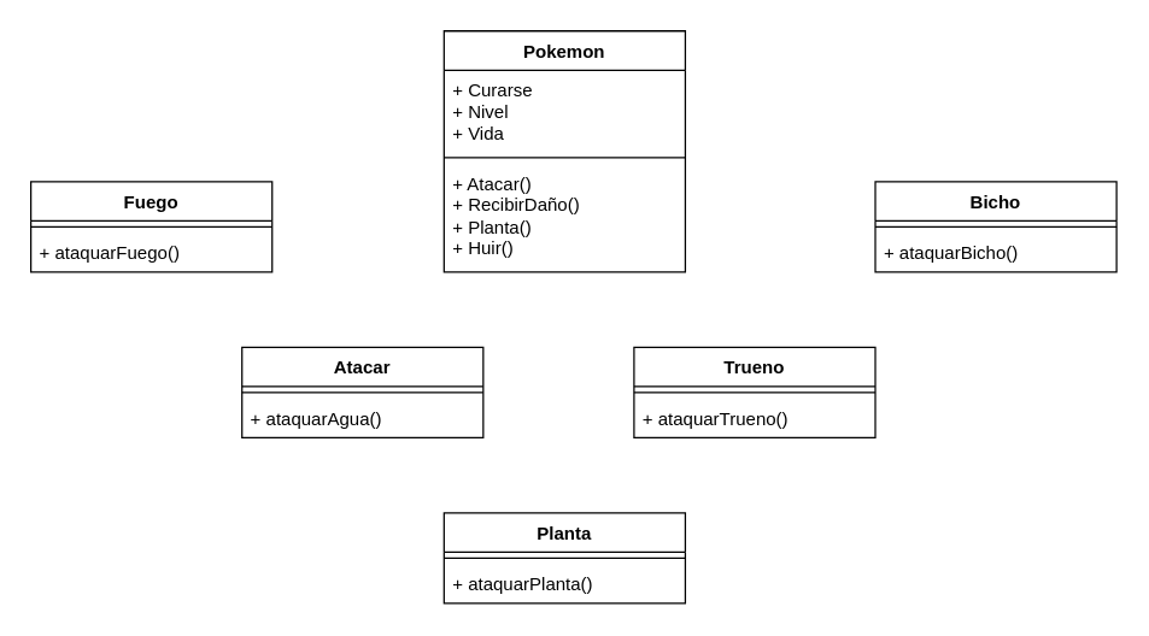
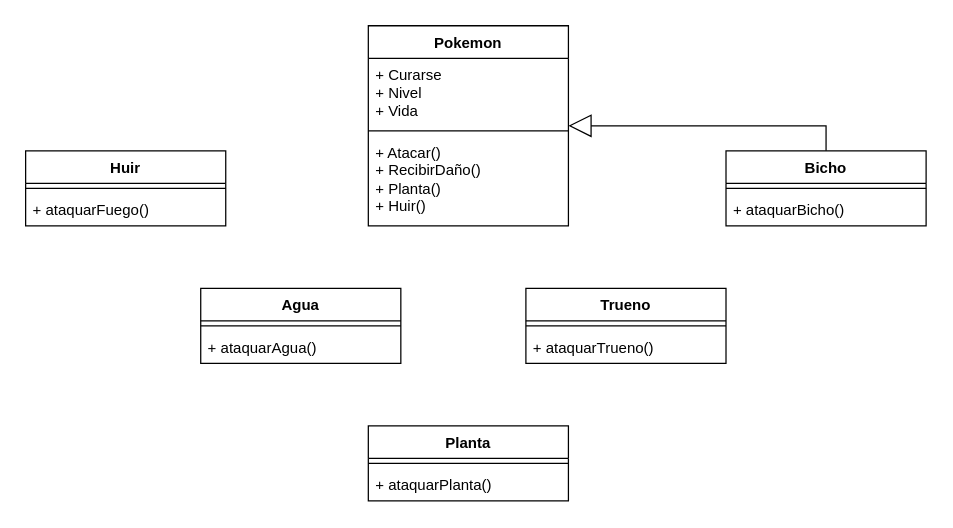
+ <mxCell id="21" value="" style="endArrow=block;endSize=16;endFill=0;html=1;rounded=0;" edge="1" parent="1" source="15" target="2"><mxGeometry width="160" relative="1" as="geometry"><mxPoint x="510" y="240" as="sourcePoint" /><mxPoint x="464" y="154" as="targetPoint" /><Array as="points"><mxPoint x="660" y="100" /></Array></mxGeometry></mxCell>
- <mxCell id="6" value="Fuego" style="swimlane;fontStyle=1;align=center;verticalAlign=top;childLayout=stackLayout;horizontal=1;startSize=26;horizontalStack=0;resizeParent=1;resizeParentMax=0;resizeLast=0;collapsible=1;marginBottom=0;whiteSpace=wrap;html=1;" parent="1" vertex="1"><mxGeometry x="20" y="120" width="160" height="60" as="geometry" /></mxCell>
+ <mxCell id="6" value="Huir" style="swimlane;fontStyle=1;align=center;verticalAlign=top;childLayout=stackLayout;horizontal=1;startSize=26;horizontalStack=0;resizeParent=1;resizeParentMax=0;resizeLast=0;collapsible=1;marginBottom=0;whiteSpace=wrap;html=1;" parent="1" vertex="1"><mxGeometry x="20" y="120" width="160" height="60" as="geometry" /></mxCell>
- <mxCell id="9" value="Atacar" style="swimlane;fontStyle=1;align=center;verticalAlign=top;childLayout=stackLayout;horizontal=1;startSize=26;horizontalStack=0;resizeParent=1;resizeParentMax=0;resizeLast=0;collapsible=1;marginBottom=0;whiteSpace=wrap;html=1;" vertex="1" parent="1"><mxGeometry x="160" y="230" width="160" height="60" as="geometry" /></mxCell>
+ <mxCell id="9" value="Agua" style="swimlane;fontStyle=1;align=center;verticalAlign=top;childLayout=stackLayout;horizontal=1;startSize=26;horizontalStack=0;resizeParent=1;resizeParentMax=0;resizeLast=0;collapsible=1;marginBottom=0;whiteSpace=wrap;html=1;" vertex="1" parent="1"><mxGeometry x="160" y="230" width="160" height="60" as="geometry" /></mxCell>
